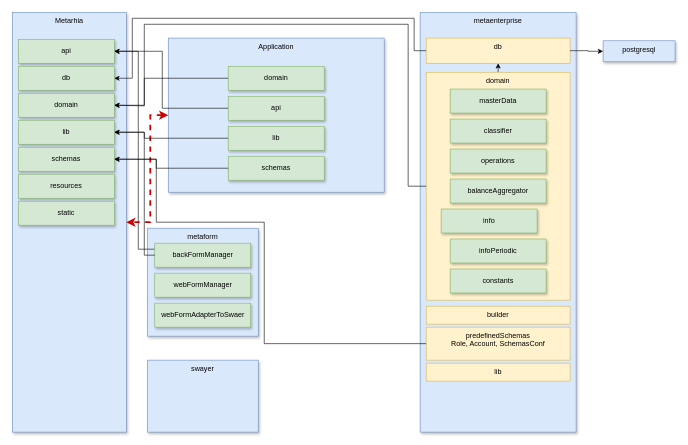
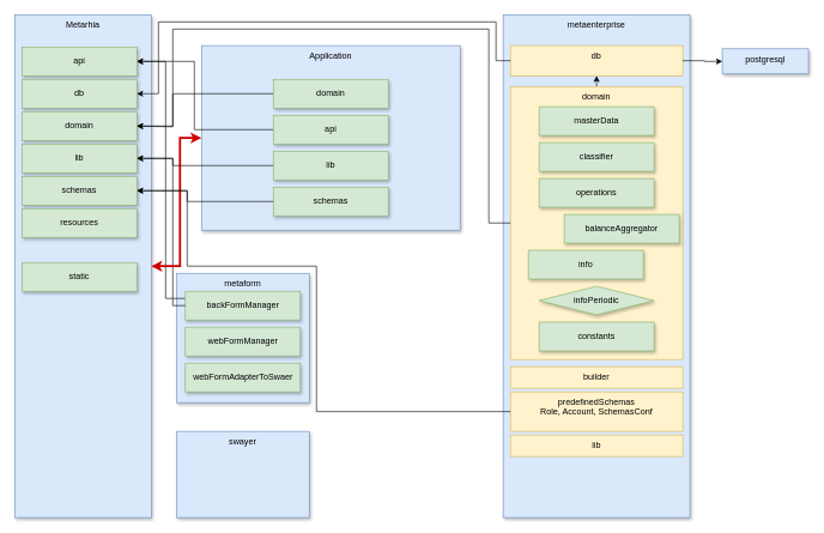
- <mxCell id="34" style="edgeStyle=orthogonalEdgeStyle;rounded=0;orthogonalLoop=1;jettySize=auto;html=1;exitX=0;exitY=0.5;exitDx=0;exitDy=0;entryX=1;entryY=0.5;entryDx=0;entryDy=0;fontColor=#000000;strokeColor=#CC0000;strokeWidth=3;startArrow=classic;startFill=1;dashed=1;" parent="1" source="35" target="2" edge="1"><mxGeometry relative="1" as="geometry"><Array as="points"><mxPoint x="250" y="192" /><mxPoint x="250" y="370" /></Array></mxGeometry></mxCell>
+ <mxCell id="34" style="edgeStyle=orthogonalEdgeStyle;rounded=0;orthogonalLoop=1;jettySize=auto;html=1;exitX=0;exitY=0.5;exitDx=0;exitDy=0;entryX=1;entryY=0.5;entryDx=0;entryDy=0;fontColor=#000000;strokeColor=#CC0000;strokeWidth=3;startArrow=classic;startFill=1;" parent="1" source="35" target="2" edge="1"><mxGeometry relative="1" as="geometry"><Array as="points"><mxPoint x="250" y="192" /><mxPoint x="250" y="370" /></Array></mxGeometry></mxCell>
- <mxCell id="29" value="balanceAggregator" style="rounded=0;whiteSpace=wrap;html=1;fillColor=#d5e8d4;strokeColor=#82b366;align=center;shadow=1;" parent="24" vertex="1"><mxGeometry x="40" y="178" width="160" height="40" as="geometry" /></mxCell>
+ <mxCell id="29" value="balanceAggregator" style="rounded=0;whiteSpace=wrap;html=1;fillColor=#d5e8d4;strokeColor=#82b366;align=center;shadow=1;" parent="24" vertex="1"><mxGeometry x="75" y="178" width="160" height="40" as="geometry" /></mxCell>
- <mxCell id="9" value="static" style="rounded=0;whiteSpace=wrap;html=1;fillColor=#d5e8d4;strokeColor=#82b366;align=center;shadow=1;" parent="1" vertex="1"><mxGeometry x="30" y="335" width="160" height="40" as="geometry" /></mxCell>
+ <mxCell id="9" value="static" style="rounded=0;whiteSpace=wrap;html=1;fillColor=#d5e8d4;strokeColor=#82b366;align=center;shadow=1;" parent="1" vertex="1"><mxGeometry x="30" y="365" width="160" height="40" as="geometry" /></mxCell>
- <mxCell id="31" value="infoPeriodic" style="rounded=0;whiteSpace=wrap;html=1;fillColor=#d5e8d4;strokeColor=#82b366;align=center;shadow=1;" parent="24" vertex="1"><mxGeometry x="40" y="278" width="160" height="40" as="geometry" /></mxCell>
+ <mxCell id="31" value="infoPeriodic" style="rhombus;whiteSpace=wrap;html=1;fillColor=#d5e8d4;strokeColor=#82b366;align=center;shadow=1;" parent="24" vertex="1"><mxGeometry x="40" y="278" width="160" height="40" as="geometry" /></mxCell>
